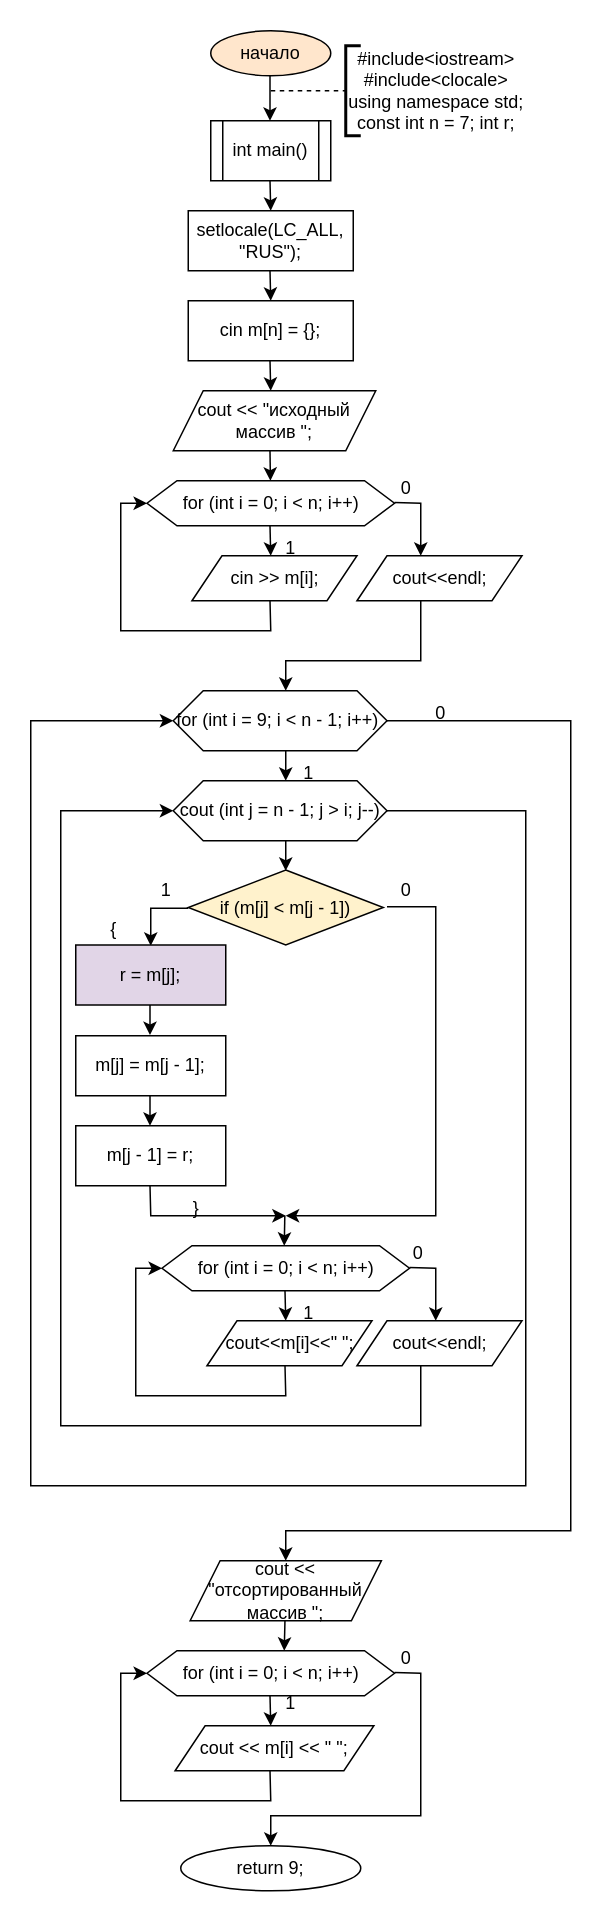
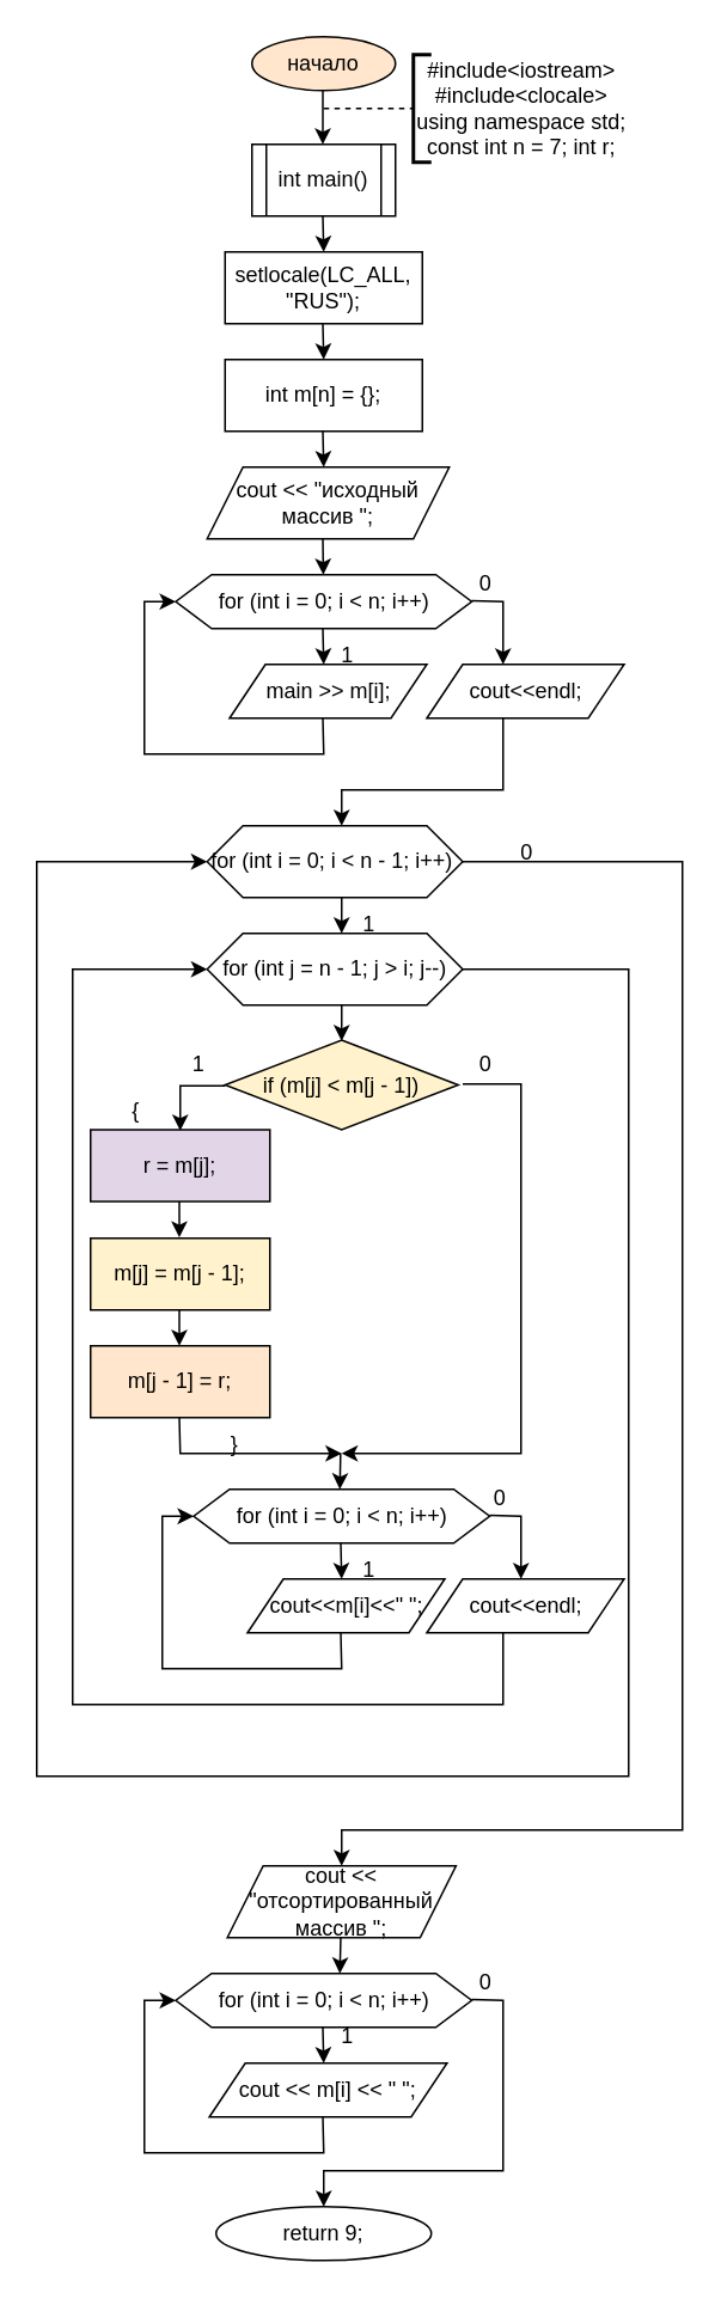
- <mxCell id="11" value="cin m[n] = {};" style="rounded=0;whiteSpace=wrap;html=1;" vertex="1" parent="1"><mxGeometry x="125" y="200" width="110" height="40" as="geometry" /></mxCell>
+ <mxCell id="11" value="int m[n] = {};" style="rounded=0;whiteSpace=wrap;html=1;" vertex="1" parent="1"><mxGeometry x="125" y="200" width="110" height="40" as="geometry" /></mxCell>
- <mxCell id="17" value="cin &amp;gt;&amp;gt; m[i];" style="shape=parallelogram;perimeter=parallelogramPerimeter;whiteSpace=wrap;html=1;fixedSize=1;" vertex="1" parent="1"><mxGeometry x="127.5" y="370" width="110" height="30" as="geometry" /></mxCell>
+ <mxCell id="17" value="main &amp;gt;&amp;gt; m[i];" style="shape=parallelogram;perimeter=parallelogramPerimeter;whiteSpace=wrap;html=1;fixedSize=1;" vertex="1" parent="1"><mxGeometry x="127.5" y="370" width="110" height="30" as="geometry" /></mxCell>
- <mxCell id="22" value="for (int i = 9; i &amp;lt; n - 1; i++)&amp;nbsp;" style="shape=hexagon;perimeter=hexagonPerimeter2;whiteSpace=wrap;html=1;fixedSize=1;" vertex="1" parent="1"><mxGeometry x="115" y="460" width="142.5" height="40" as="geometry" /></mxCell>
+ <mxCell id="22" value="for (int i = 0; i &amp;lt; n - 1; i++)&amp;nbsp;" style="shape=hexagon;perimeter=hexagonPerimeter2;whiteSpace=wrap;html=1;fixedSize=1;" vertex="1" parent="1"><mxGeometry x="115" y="460" width="142.5" height="40" as="geometry" /></mxCell>
- <mxCell id="24" value="cout (int j = n - 1; j &amp;gt; i; j--)" style="shape=hexagon;perimeter=hexagonPerimeter2;whiteSpace=wrap;html=1;fixedSize=1;" vertex="1" parent="1"><mxGeometry x="115" y="520" width="142.5" height="40" as="geometry" /></mxCell>
+ <mxCell id="24" value="for (int j = n - 1; j &amp;gt; i; j--)" style="shape=hexagon;perimeter=hexagonPerimeter2;whiteSpace=wrap;html=1;fixedSize=1;" vertex="1" parent="1"><mxGeometry x="115" y="520" width="142.5" height="40" as="geometry" /></mxCell>
- <mxCell id="30" value="m[j] = m[j - 1];" style="rounded=0;whiteSpace=wrap;html=1;" vertex="1" parent="1"><mxGeometry x="50" y="690" width="100" height="40" as="geometry" /></mxCell>
+ <mxCell id="30" value="m[j] = m[j - 1];" style="rounded=0;whiteSpace=wrap;html=1;fillColor=#fff2cc;" vertex="1" parent="1"><mxGeometry x="50" y="690" width="100" height="40" as="geometry" /></mxCell>
- <mxCell id="32" value="m[j - 1] = r;" style="rounded=0;whiteSpace=wrap;html=1;" vertex="1" parent="1"><mxGeometry x="50" y="750" width="100" height="40" as="geometry" /></mxCell>
+ <mxCell id="32" value="m[j - 1] = r;" style="rounded=0;whiteSpace=wrap;html=1;fillColor=#ffe6cc;" vertex="1" parent="1"><mxGeometry x="50" y="750" width="100" height="40" as="geometry" /></mxCell>
